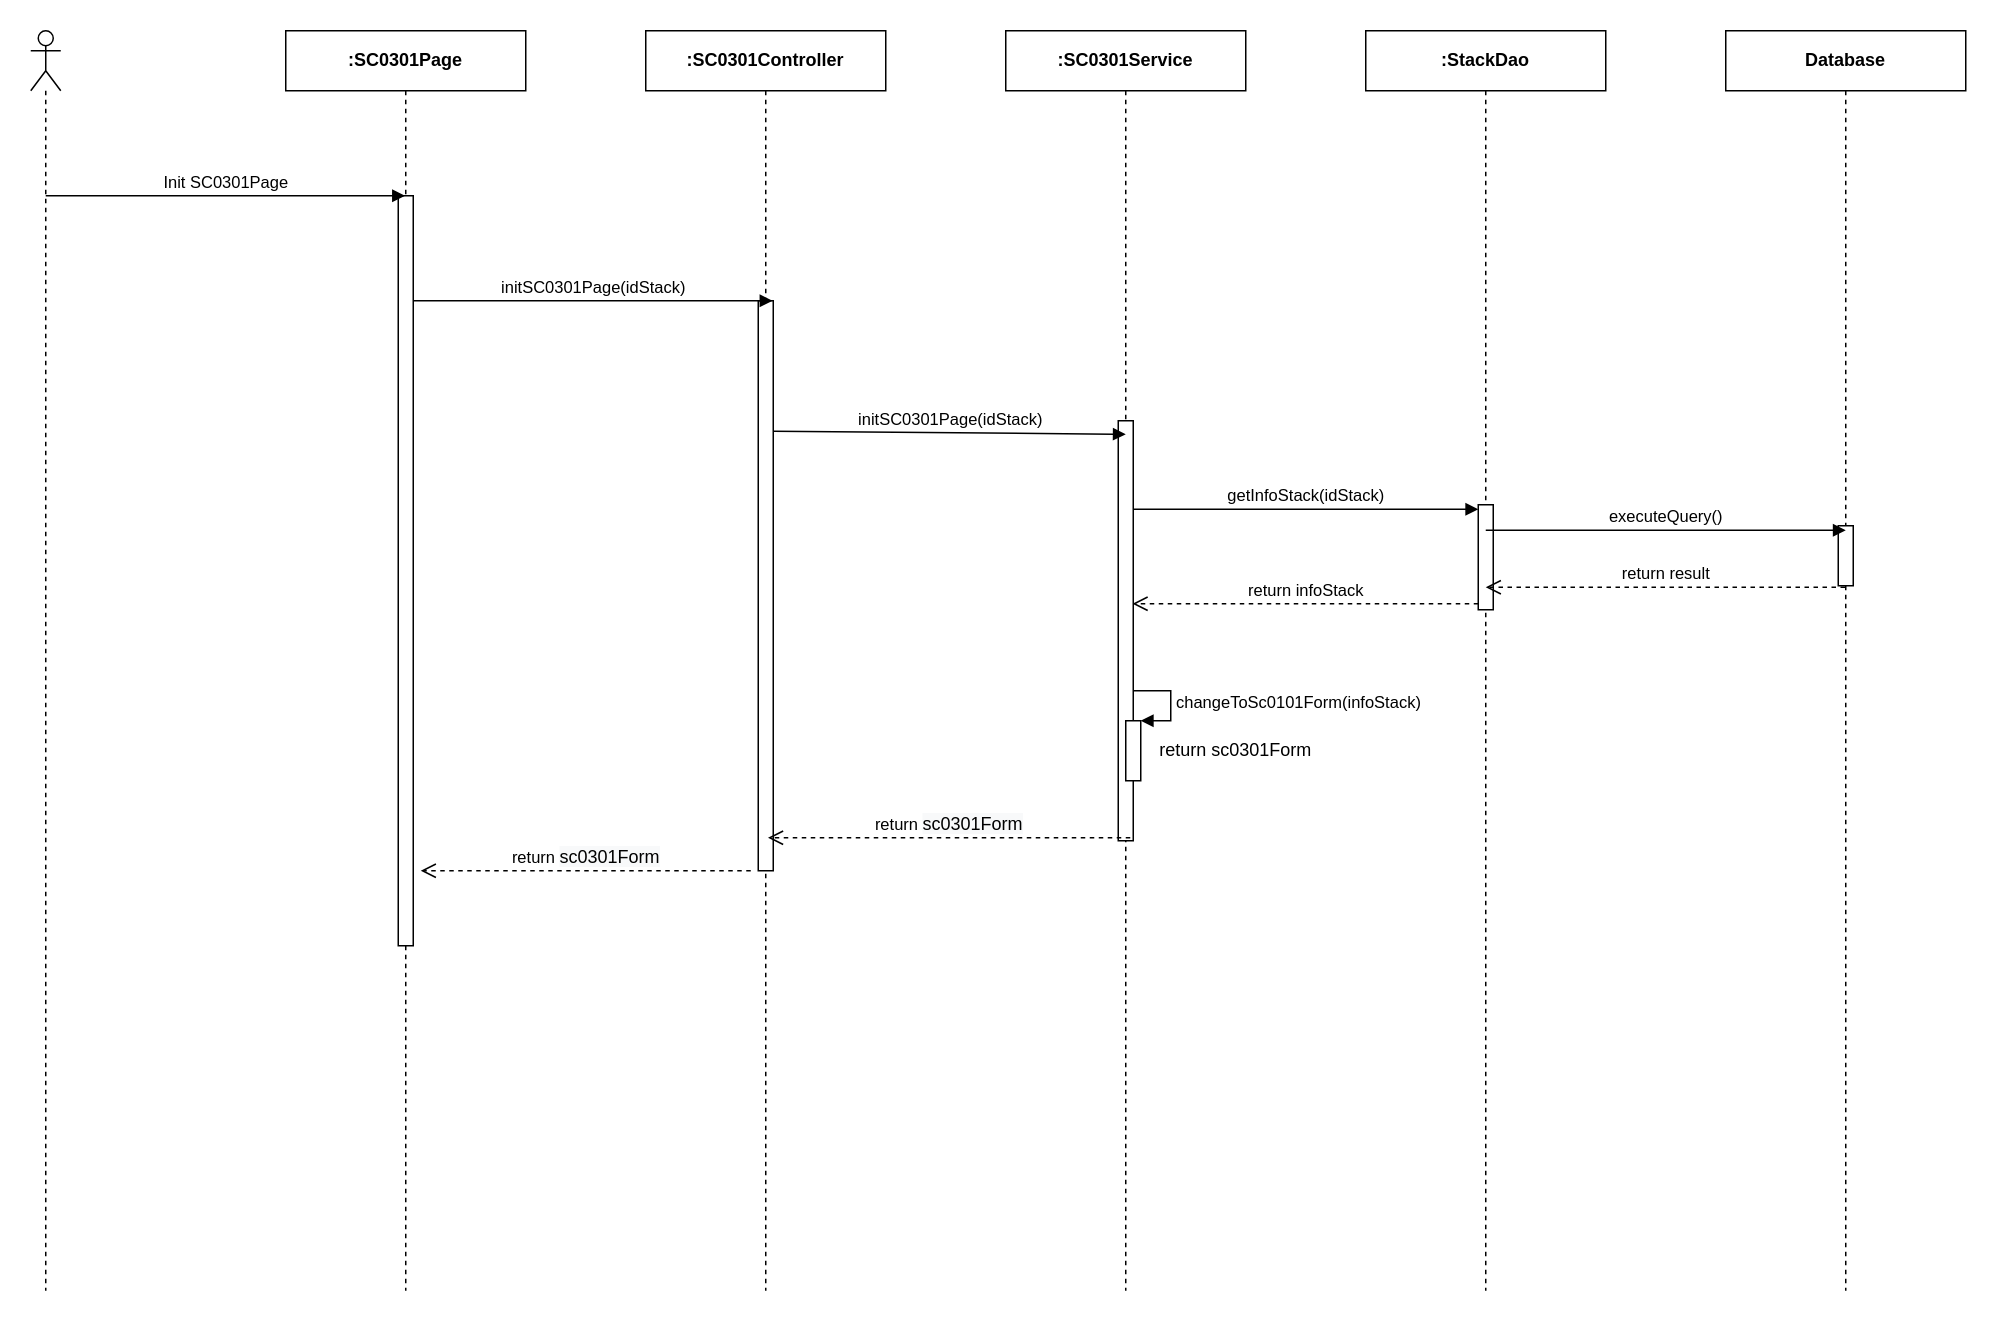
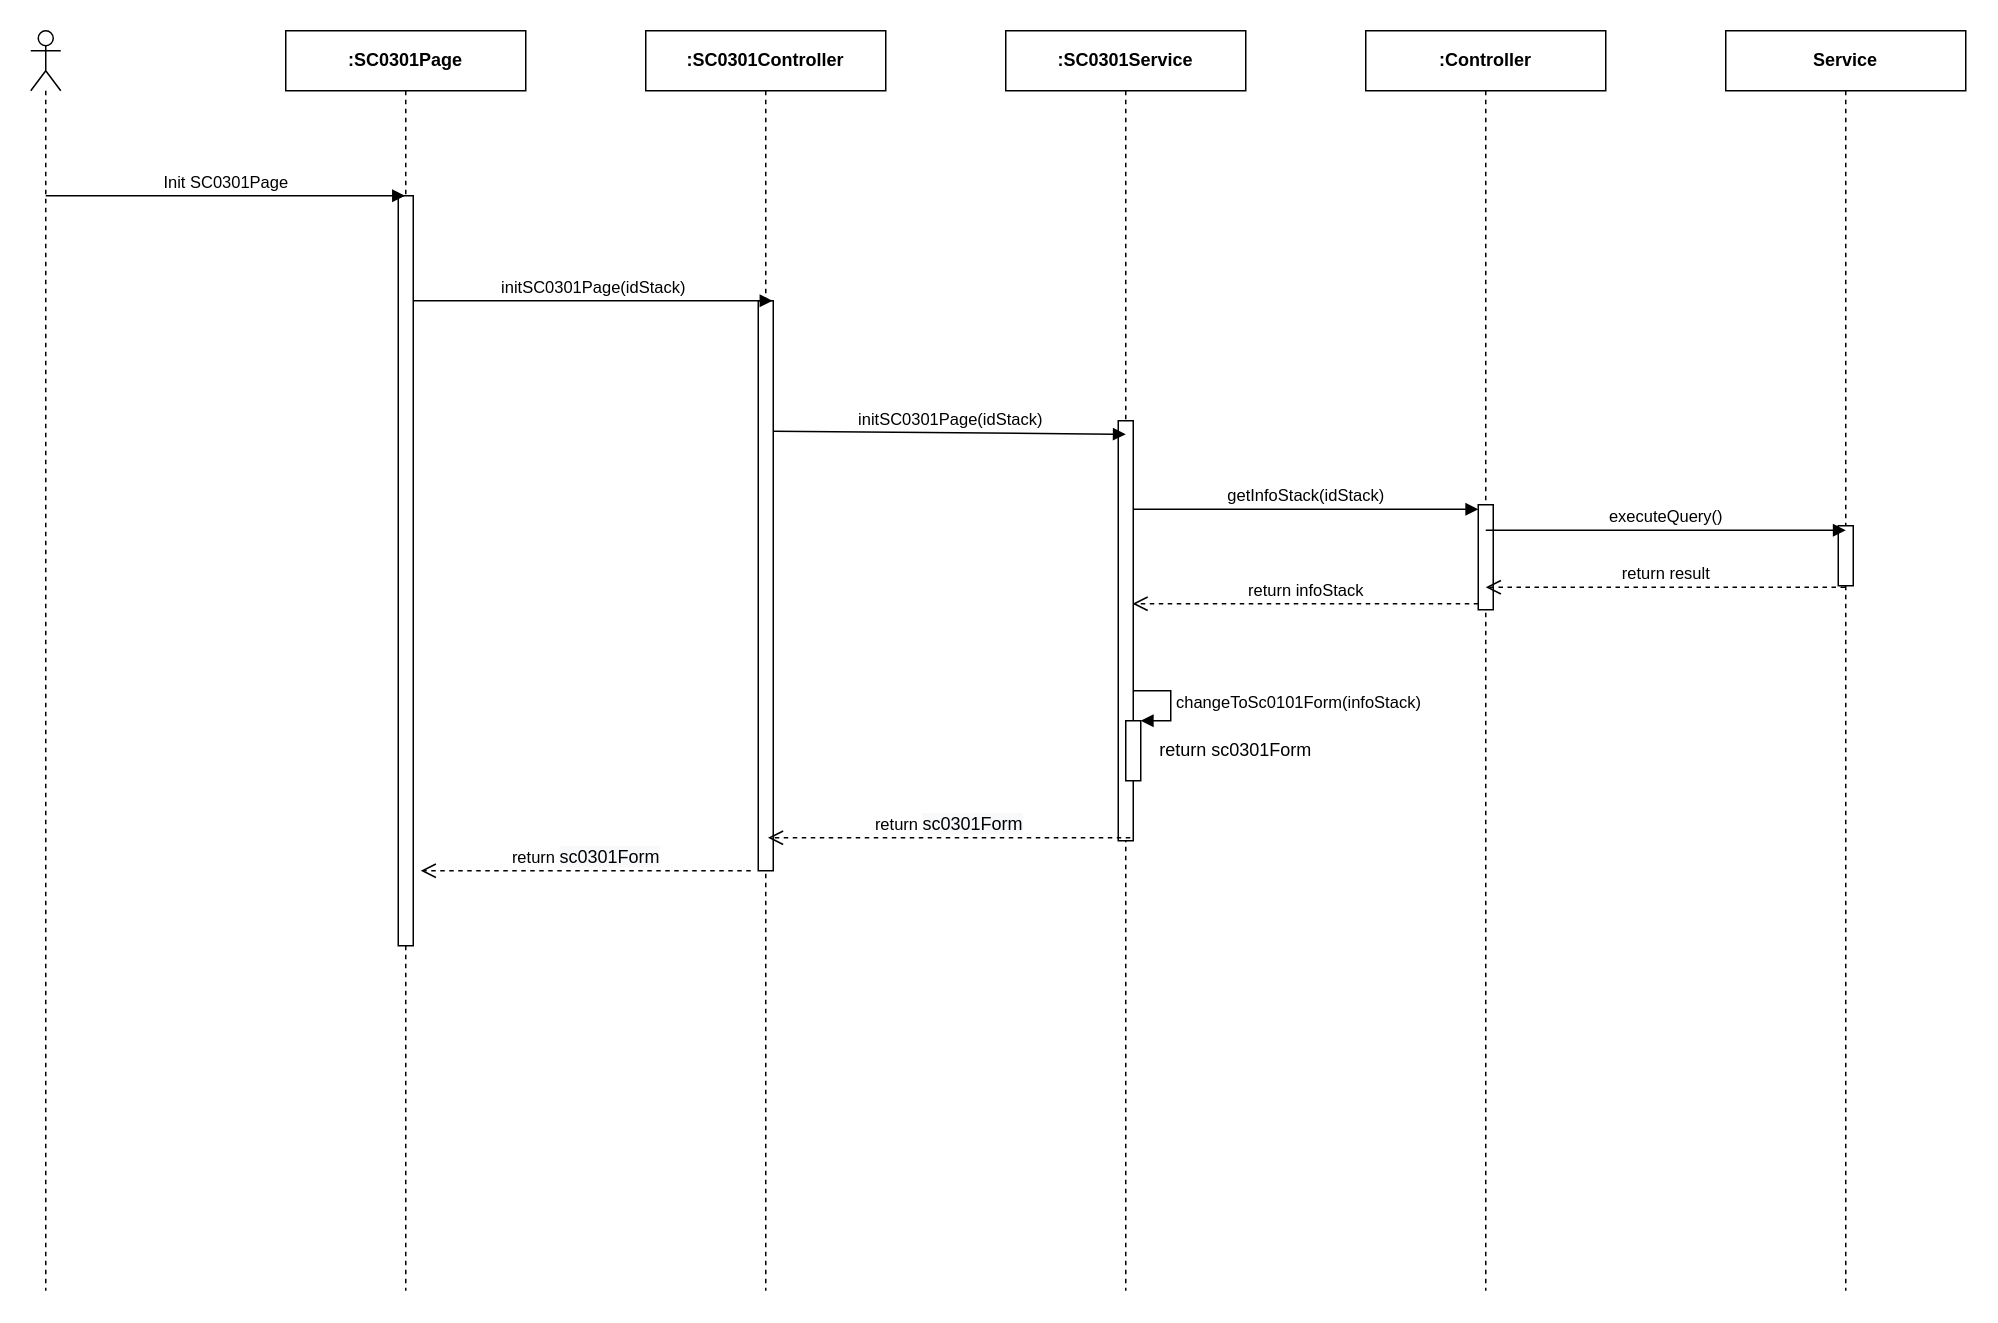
- <mxCell id="5" value="&lt;b&gt;:StackDao&lt;/b&gt;" style="shape=umlLifeline;perimeter=lifelinePerimeter;whiteSpace=wrap;html=1;container=1;collapsible=0;recursiveResize=0;outlineConnect=0;" parent="1" vertex="1"><mxGeometry x="910" y="20" width="160" height="840" as="geometry" /></mxCell>
+ <mxCell id="5" value="&lt;b&gt;:Controller&lt;/b&gt;" style="shape=umlLifeline;perimeter=lifelinePerimeter;whiteSpace=wrap;html=1;container=1;collapsible=0;recursiveResize=0;outlineConnect=0;" parent="1" vertex="1"><mxGeometry x="910" y="20" width="160" height="840" as="geometry" /></mxCell>
- <mxCell id="20" value="&lt;b&gt;Database&lt;/b&gt;" style="shape=umlLifeline;perimeter=lifelinePerimeter;whiteSpace=wrap;html=1;container=1;collapsible=0;recursiveResize=0;outlineConnect=0;" parent="1" vertex="1"><mxGeometry x="1150" y="20" width="160" height="840" as="geometry" /></mxCell>
+ <mxCell id="20" value="&lt;b&gt;Service&lt;/b&gt;" style="shape=umlLifeline;perimeter=lifelinePerimeter;whiteSpace=wrap;html=1;container=1;collapsible=0;recursiveResize=0;outlineConnect=0;" parent="1" vertex="1"><mxGeometry x="1150" y="20" width="160" height="840" as="geometry" /></mxCell>
